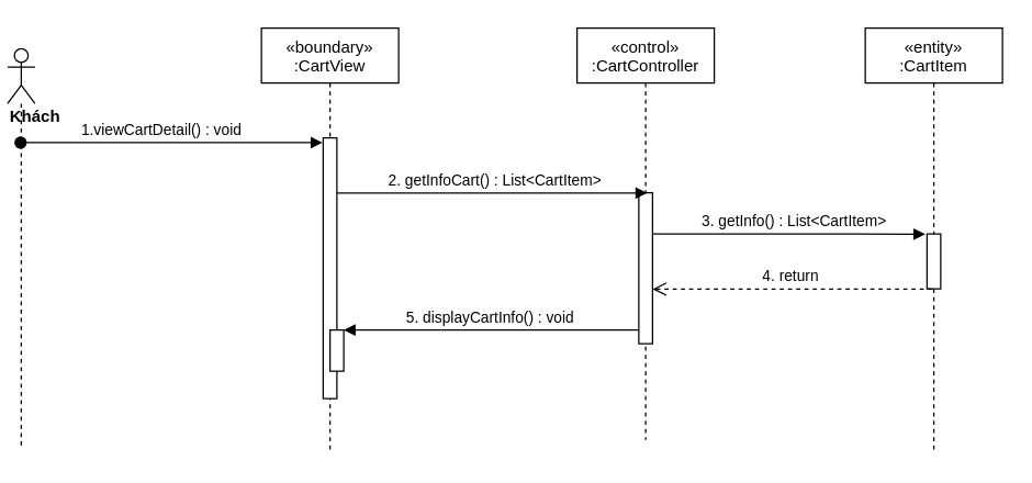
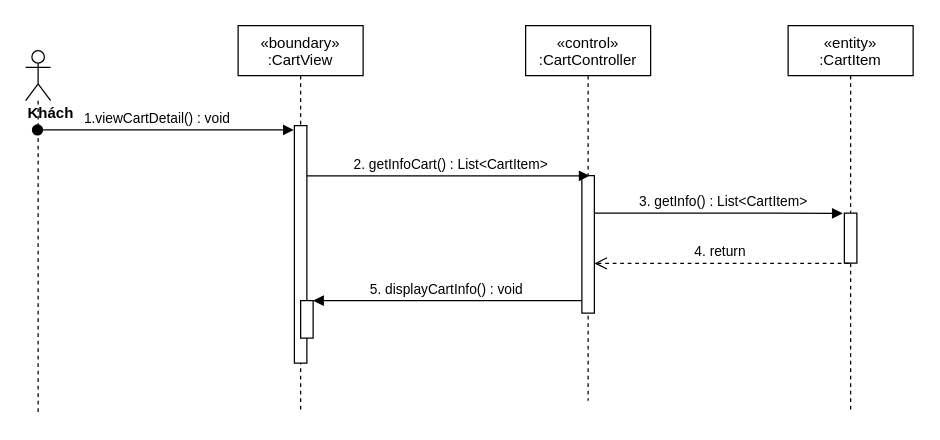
- <mxCell id="7" value="&lt;div&gt;&lt;b&gt;Khách&lt;/b&gt;&lt;/div&gt;" style="shape=umlLifeline;participant=umlActor;perimeter=lifelinePerimeter;whiteSpace=wrap;html=1;container=1;collapsible=0;recursiveResize=0;verticalAlign=top;spacingTop=36;outlineConnect=0;align=left;" parent="1" vertex="1"><mxGeometry x="5" y="35" width="20" height="290" as="geometry" /></mxCell>
+ <mxCell id="7" value="&lt;div&gt;&lt;b&gt;Khách&lt;/b&gt;&lt;/div&gt;" style="shape=umlLifeline;participant=umlActor;perimeter=lifelinePerimeter;whiteSpace=wrap;html=1;container=1;collapsible=0;recursiveResize=0;verticalAlign=top;spacingTop=36;outlineConnect=0;align=left;" parent="1" vertex="1"><mxGeometry x="20" y="40" width="20" height="290" as="geometry" /></mxCell>
